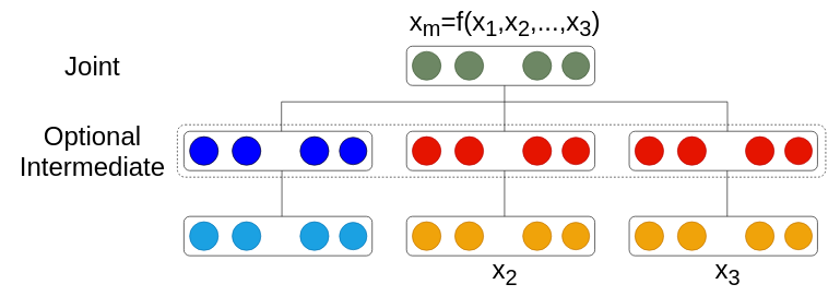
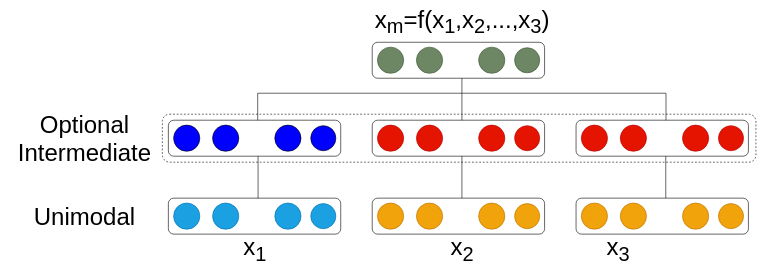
- <mxCell id="57" value="&lt;font style=&quot;font-size: 40px&quot;&gt;Joint&lt;/font&gt;" style="text;html=1;resizable=0;autosize=1;align=center;verticalAlign=middle;points=[];fillColor=none;strokeColor=none;rounded=0;" vertex="1" parent="1"><mxGeometry x="90" y="85" width="100" height="30" as="geometry" /></mxCell>
+ <mxCell id="59" value="&lt;font style=&quot;font-size: 40px&quot;&gt;Unimodal&lt;/font&gt;" style="text;html=1;resizable=0;autosize=1;align=center;verticalAlign=middle;points=[];fillColor=none;strokeColor=none;rounded=0;" vertex="1" parent="1"><mxGeometry x="50" y="345" width="180" height="30" as="geometry" /></mxCell>
+ <mxCell id="54" value="&lt;font style=&quot;font-size: 40px&quot;&gt;x&lt;sub&gt;1&lt;/sub&gt;&lt;/font&gt;" style="text;html=1;resizable=0;autosize=1;align=center;verticalAlign=middle;points=[];fillColor=none;strokeColor=none;rounded=0;" vertex="1" parent="1"><mxGeometry x="398.75" y="400" width="50" height="30" as="geometry" /></mxCell>
- <mxCell id="55" value="&lt;font style=&quot;font-size: 40px&quot;&gt;x&lt;sub&gt;3&lt;/sub&gt;&lt;/font&gt;" style="text;html=1;resizable=0;autosize=1;align=center;verticalAlign=middle;points=[];fillColor=none;strokeColor=none;rounded=0;" vertex="1" parent="1"><mxGeometry x="1084.63" y="400" width="50" height="30" as="geometry" /></mxCell>
+ <mxCell id="55" value="&lt;font style=&quot;font-size: 40px&quot;&gt;x&lt;sub&gt;3&lt;/sub&gt;&lt;/font&gt;" style="text;html=1;resizable=0;autosize=1;align=center;verticalAlign=middle;points=[];fillColor=none;strokeColor=none;rounded=0;" vertex="1" parent="1"><mxGeometry x="1004.63" y="400" width="50" height="30" as="geometry" /></mxCell>
